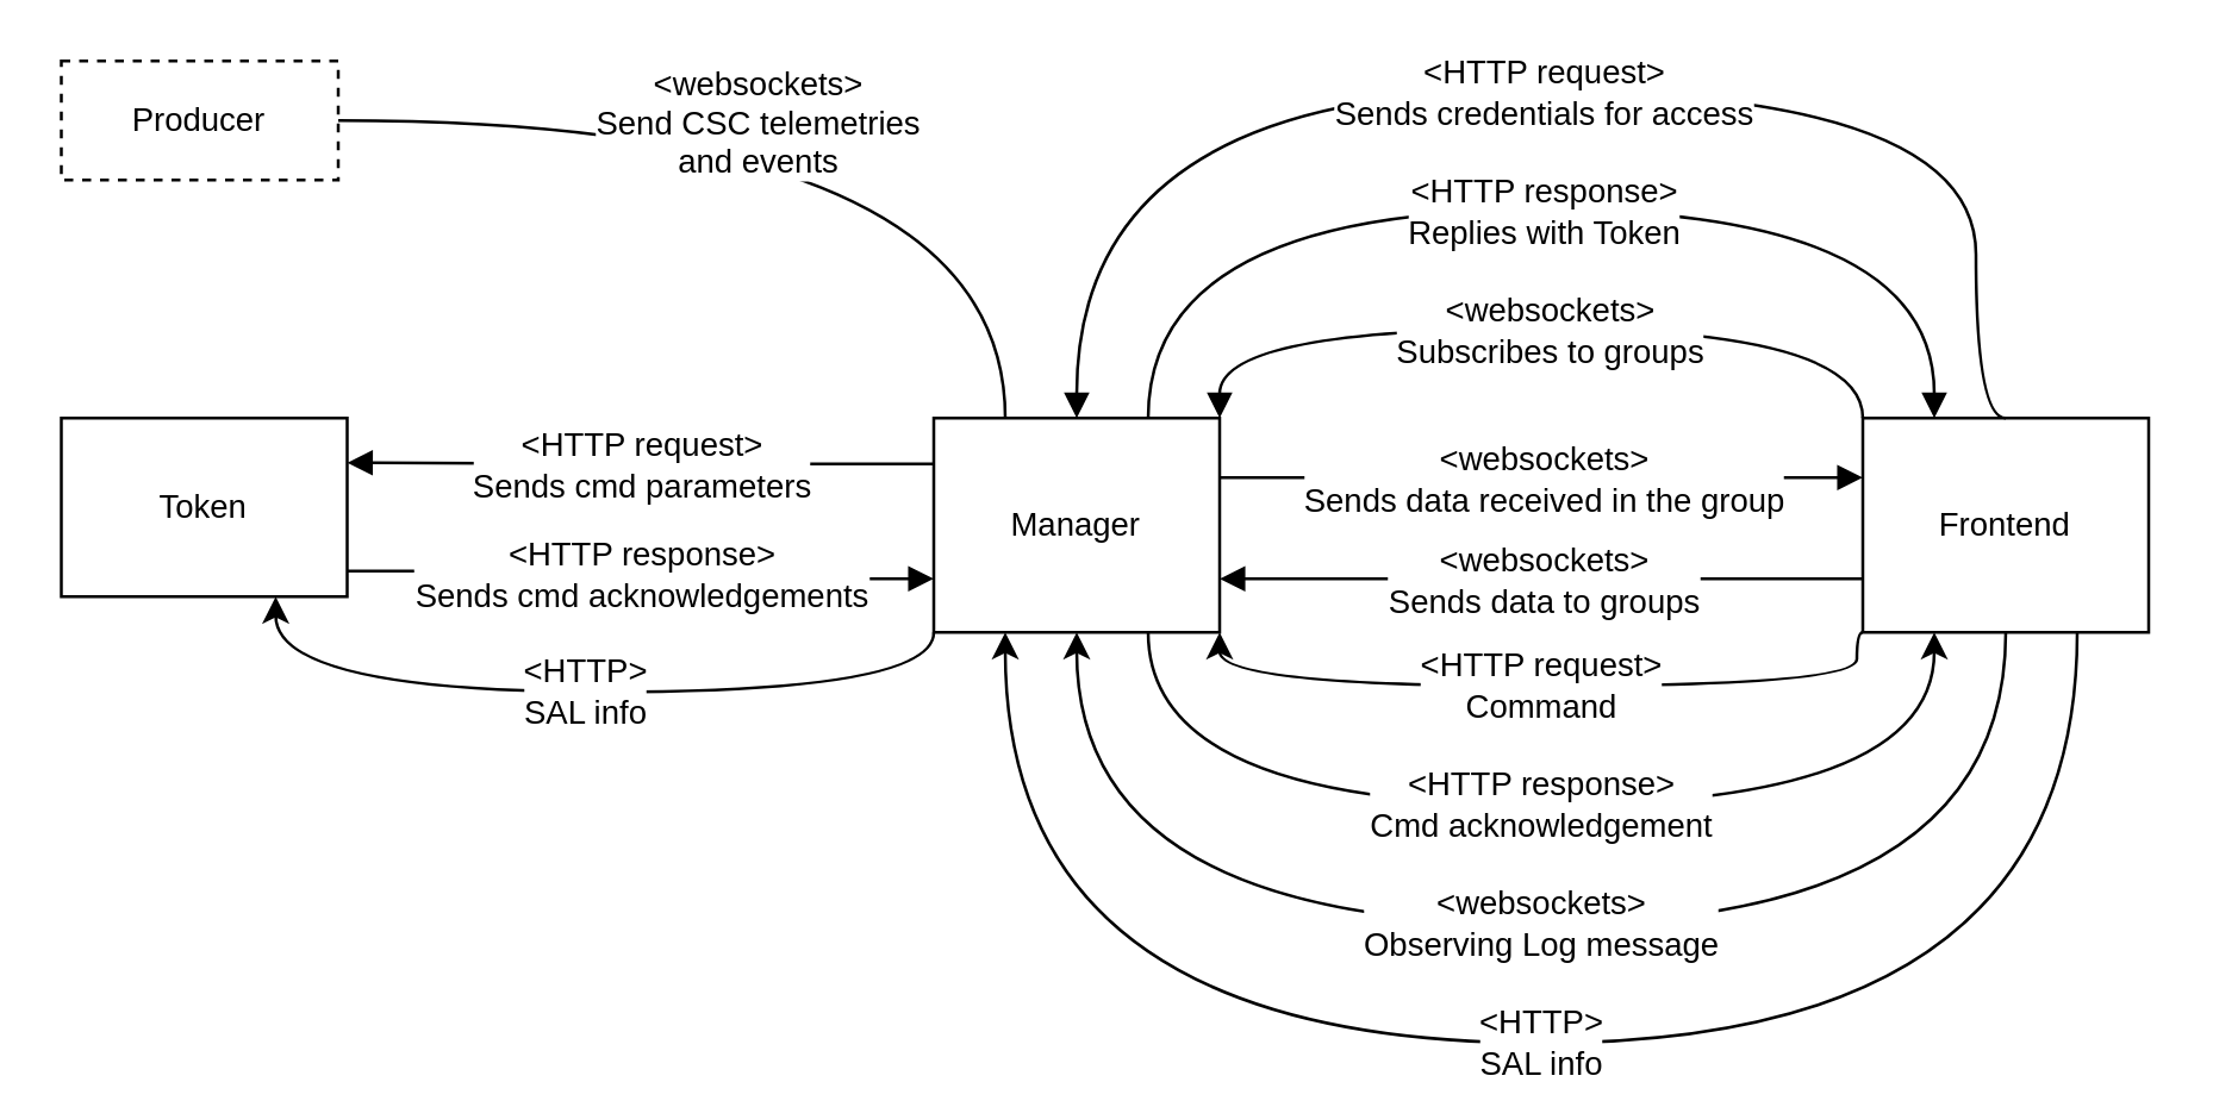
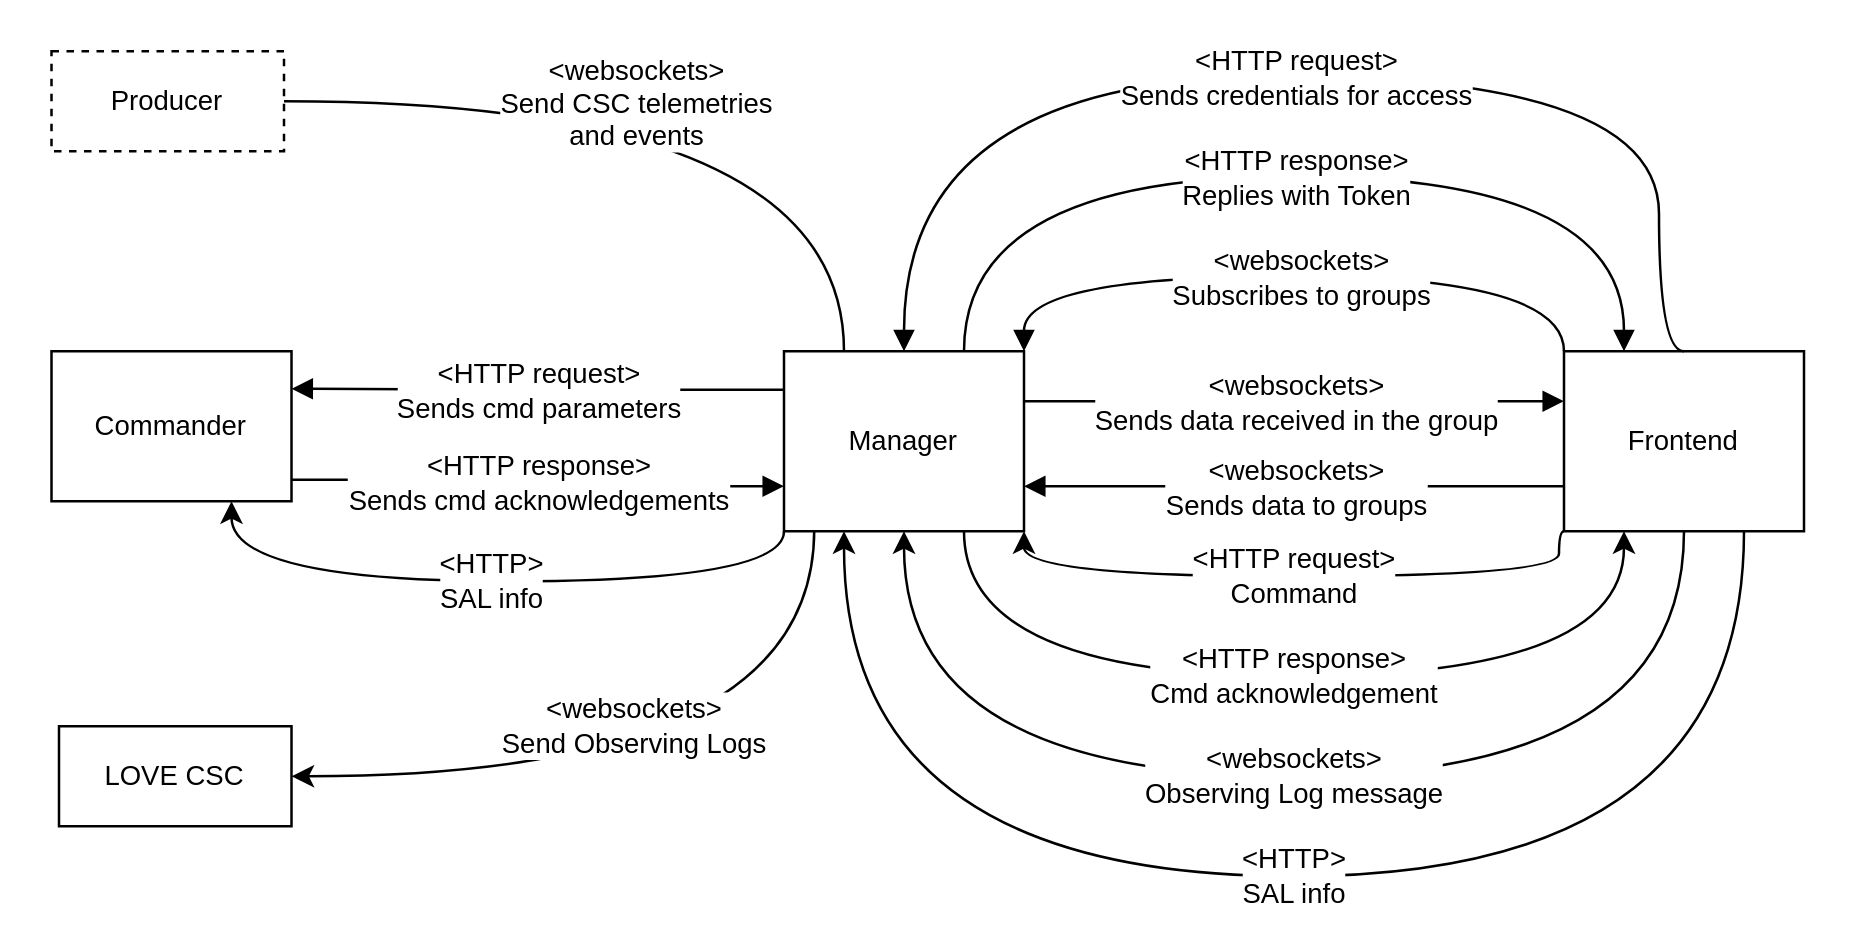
- <mxCell id="6" value="Token" style="html=1;whiteSpace=wrap;;fontSize=11;fontColor=#000000;spacing=3;strokeOpacity=100;" parent="1" vertex="1" zOrder="2"><mxGeometry x="20" y="140" width="96" height="60" as="geometry" /></mxCell>
+ <mxCell id="6" value="Commander" style="html=1;whiteSpace=wrap;;fontSize=11;fontColor=#000000;spacing=3;strokeOpacity=100;" parent="1" vertex="1" zOrder="2"><mxGeometry x="20" y="140" width="96" height="60" as="geometry" /></mxCell>
+ <mxCell id="2" value="&amp;lt;websockets&amp;gt;&lt;br&gt;Send Observing Logs" style="edgeStyle=orthogonalEdgeStyle;curved=1;rounded=0;orthogonalLoop=1;jettySize=auto;html=1;exitX=0.126;exitY=0.99;exitDx=0;exitDy=0;entryX=1;entryY=0.5;entryDx=0;entryDy=0;exitPerimeter=0;" parent="1" source="5" target="28" edge="1"><mxGeometry x="0.11" y="-20" relative="1" as="geometry"><mxPoint as="offset" /></mxGeometry></mxCell>
+ <mxCell id="28" value="LOVE CSC" style="html=1;whiteSpace=wrap;;fontSize=11;fontColor=#000000;spacing=3;strokeOpacity=100;" parent="1" vertex="1" zOrder="2"><mxGeometry x="23" y="290" width="93" height="40" as="geometry" /></mxCell>
